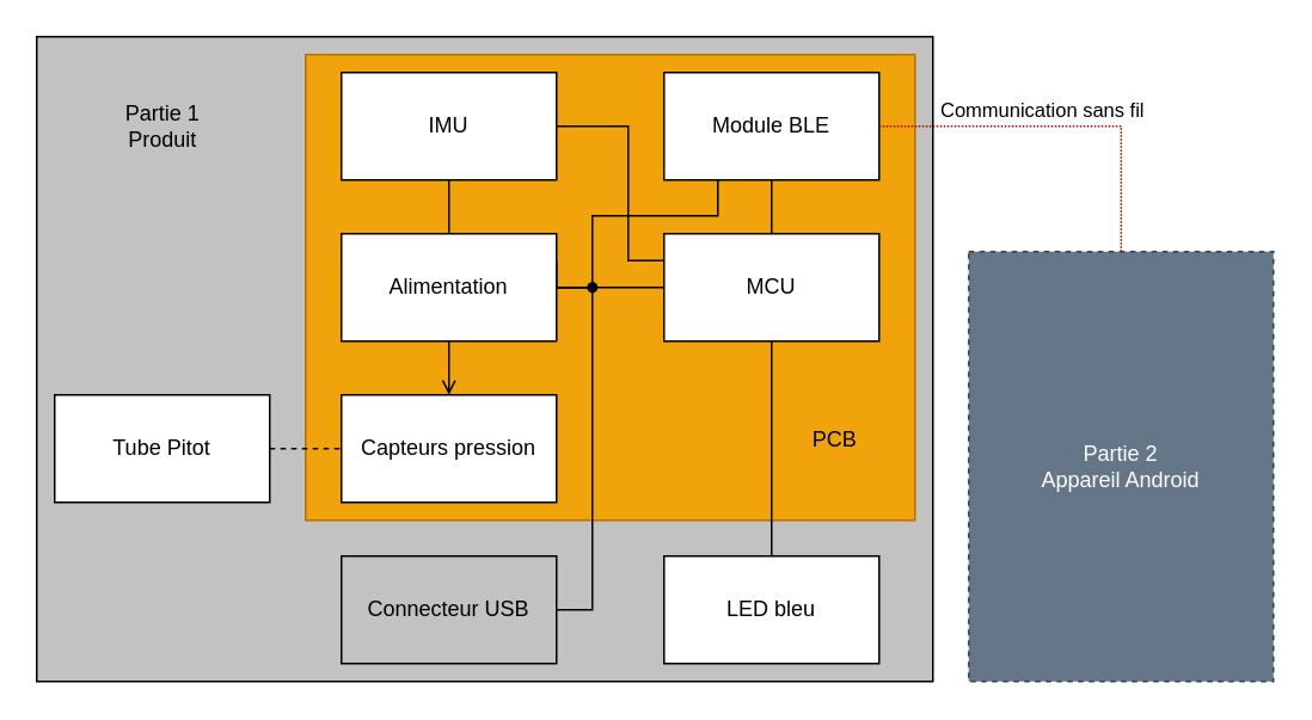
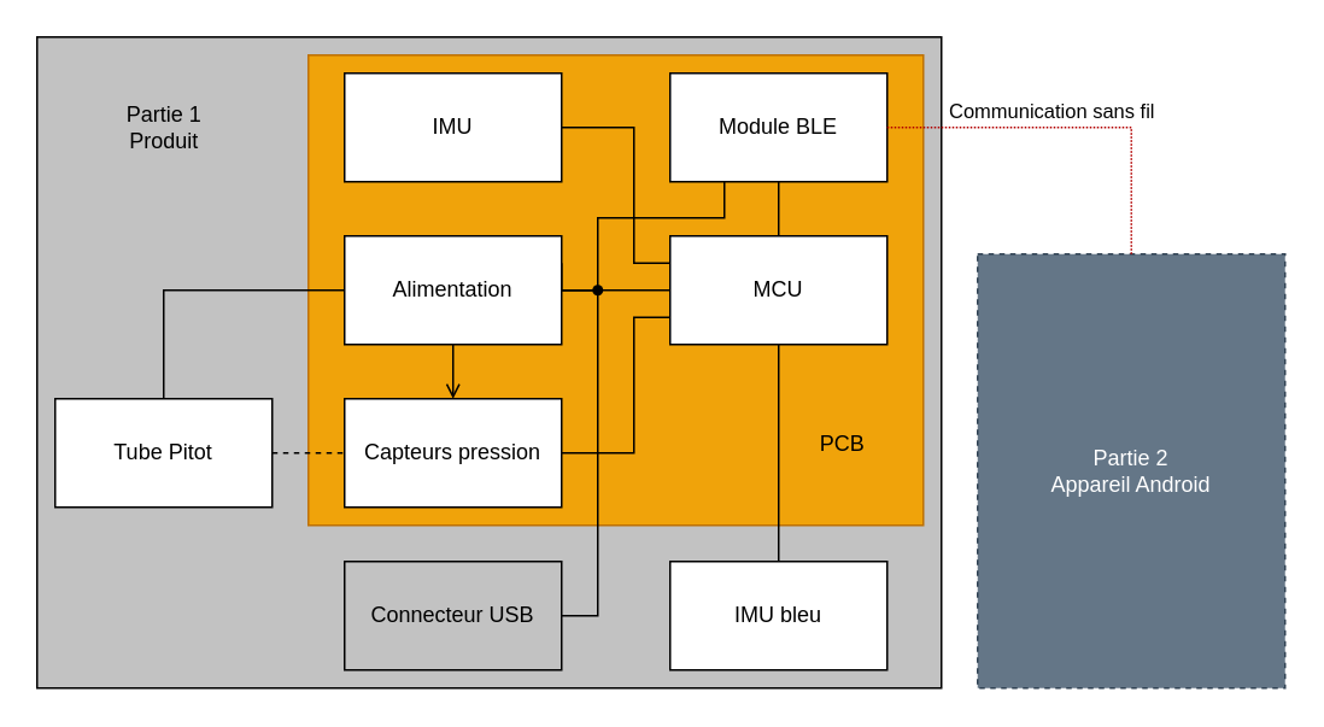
- <mxCell id="14" style="edgeStyle=orthogonalEdgeStyle;rounded=0;orthogonalLoop=1;jettySize=auto;html=1;entryX=0.5;entryY=1;entryDx=0;entryDy=0;strokeWidth=1;startArrow=none;startFill=0;endSize=6;endArrow=none;endFill=0;" parent="1" source="19" target="6" edge="1"><mxGeometry relative="1" as="geometry" /></mxCell>
+ <mxCell id="14" style="edgeStyle=orthogonalEdgeStyle;rounded=0;orthogonalLoop=1;jettySize=auto;html=1;strokeWidth=1;startArrow=none;startFill=0;endSize=6;endArrow=none;endFill=0;" parent="1" source="19" target="8" edge="1"><mxGeometry relative="1" as="geometry" /></mxCell>
+ <mxCell id="11" style="edgeStyle=orthogonalEdgeStyle;rounded=0;orthogonalLoop=1;jettySize=auto;html=1;entryX=0;entryY=0.75;entryDx=0;entryDy=0;strokeWidth=1;startArrow=none;startFill=0;endSize=6;endArrow=none;endFill=0;" parent="1" source="12" target="10" edge="1"><mxGeometry relative="1" as="geometry"><Array as="points"><mxPoint x="350" y="250" /><mxPoint x="350" y="175" /></Array></mxGeometry></mxCell>
- <mxCell id="25" value="LED bleu" style="rounded=0;whiteSpace=wrap;html=1;" parent="1" vertex="1"><mxGeometry x="370" y="310" width="120" height="60" as="geometry" /></mxCell>
+ <mxCell id="25" value="IMU bleu" style="rounded=0;whiteSpace=wrap;html=1;" parent="1" vertex="1"><mxGeometry x="370" y="310" width="120" height="60" as="geometry" /></mxCell>
